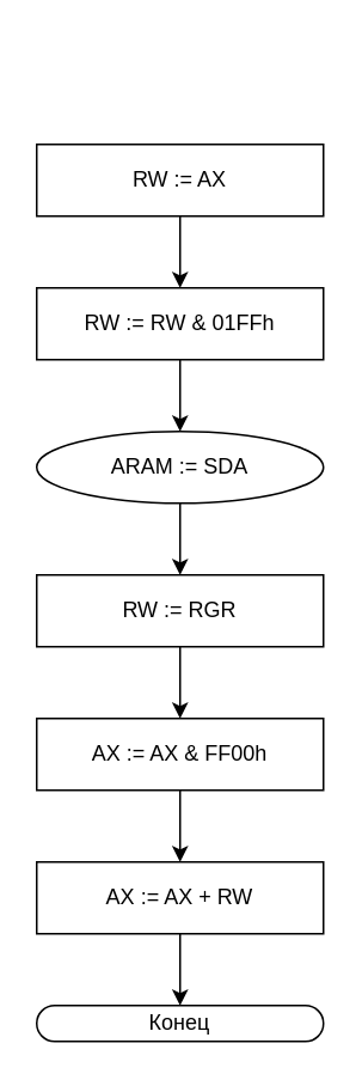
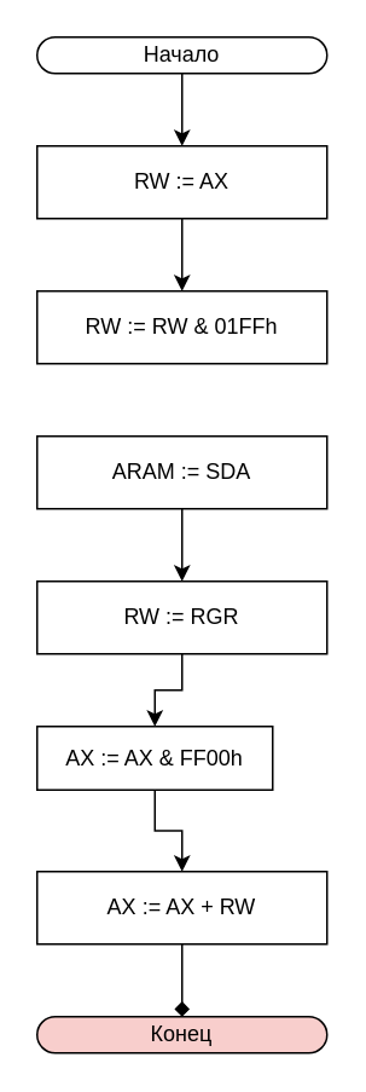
+ <mxCell id="5" value="Начало" style="rounded=1;whiteSpace=wrap;html=1;arcSize=50;" vertex="1" parent="1"><mxGeometry x="20" y="20" width="160" height="20" as="geometry" /></mxCell>
+ <mxCell id="4" style="edgeStyle=orthogonalEdgeStyle;rounded=0;orthogonalLoop=1;jettySize=auto;html=1;entryX=0.5;entryY=0;entryDx=0;entryDy=0;" edge="1" parent="1" source="5" target="3"><mxGeometry relative="1" as="geometry" /></mxCell>
- <mxCell id="6" style="edgeStyle=orthogonalEdgeStyle;rounded=0;orthogonalLoop=1;jettySize=auto;html=1;entryX=0.5;entryY=0;entryDx=0;entryDy=0;" edge="1" parent="1" source="7" target="9"><mxGeometry relative="1" as="geometry" /></mxCell>
- <mxCell id="9" value="ARAM := SDA" style="ellipse;whiteSpace=wrap;html=1;" vertex="1" parent="1"><mxGeometry x="20" y="240" width="160" height="40" as="geometry" /></mxCell>
+ <mxCell id="9" value="ARAM := SDA" style="rounded=0;whiteSpace=wrap;html=1;" vertex="1" parent="1"><mxGeometry x="20" y="240" width="160" height="40" as="geometry" /></mxCell>
- <mxCell id="13" value="AX := AX &amp;amp; FF00h" style="rounded=0;whiteSpace=wrap;html=1;" vertex="1" parent="1"><mxGeometry x="20" y="400" width="160" height="40" as="geometry" /></mxCell>
+ <mxCell id="13" value="AX := AX &amp;amp; FF00h" style="rounded=0;whiteSpace=wrap;html=1;" vertex="1" parent="1"><mxGeometry x="20" y="400" width="130" height="35" as="geometry" /></mxCell>
- <mxCell id="14" style="edgeStyle=orthogonalEdgeStyle;rounded=0;orthogonalLoop=1;jettySize=auto;html=1;entryX=0.5;entryY=0;entryDx=0;entryDy=0;" edge="1" parent="1" source="15" target="16"><mxGeometry relative="1" as="geometry" /></mxCell>
+ <mxCell id="14" style="edgeStyle=orthogonalEdgeStyle;rounded=0;orthogonalLoop=1;jettySize=auto;html=1;entryX=0.5;entryY=0;entryDx=0;entryDy=0;endArrow=diamond;" edge="1" parent="1" source="15" target="16"><mxGeometry relative="1" as="geometry" /></mxCell>
- <mxCell id="16" value="Конец" style="rounded=1;whiteSpace=wrap;html=1;arcSize=50;" vertex="1" parent="1"><mxGeometry x="20" y="560" width="160" height="20" as="geometry" /></mxCell>
+ <mxCell id="16" value="Конец" style="rounded=1;whiteSpace=wrap;html=1;arcSize=50;fillColor=#f8cecc;" vertex="1" parent="1"><mxGeometry x="20" y="560" width="160" height="20" as="geometry" /></mxCell>
